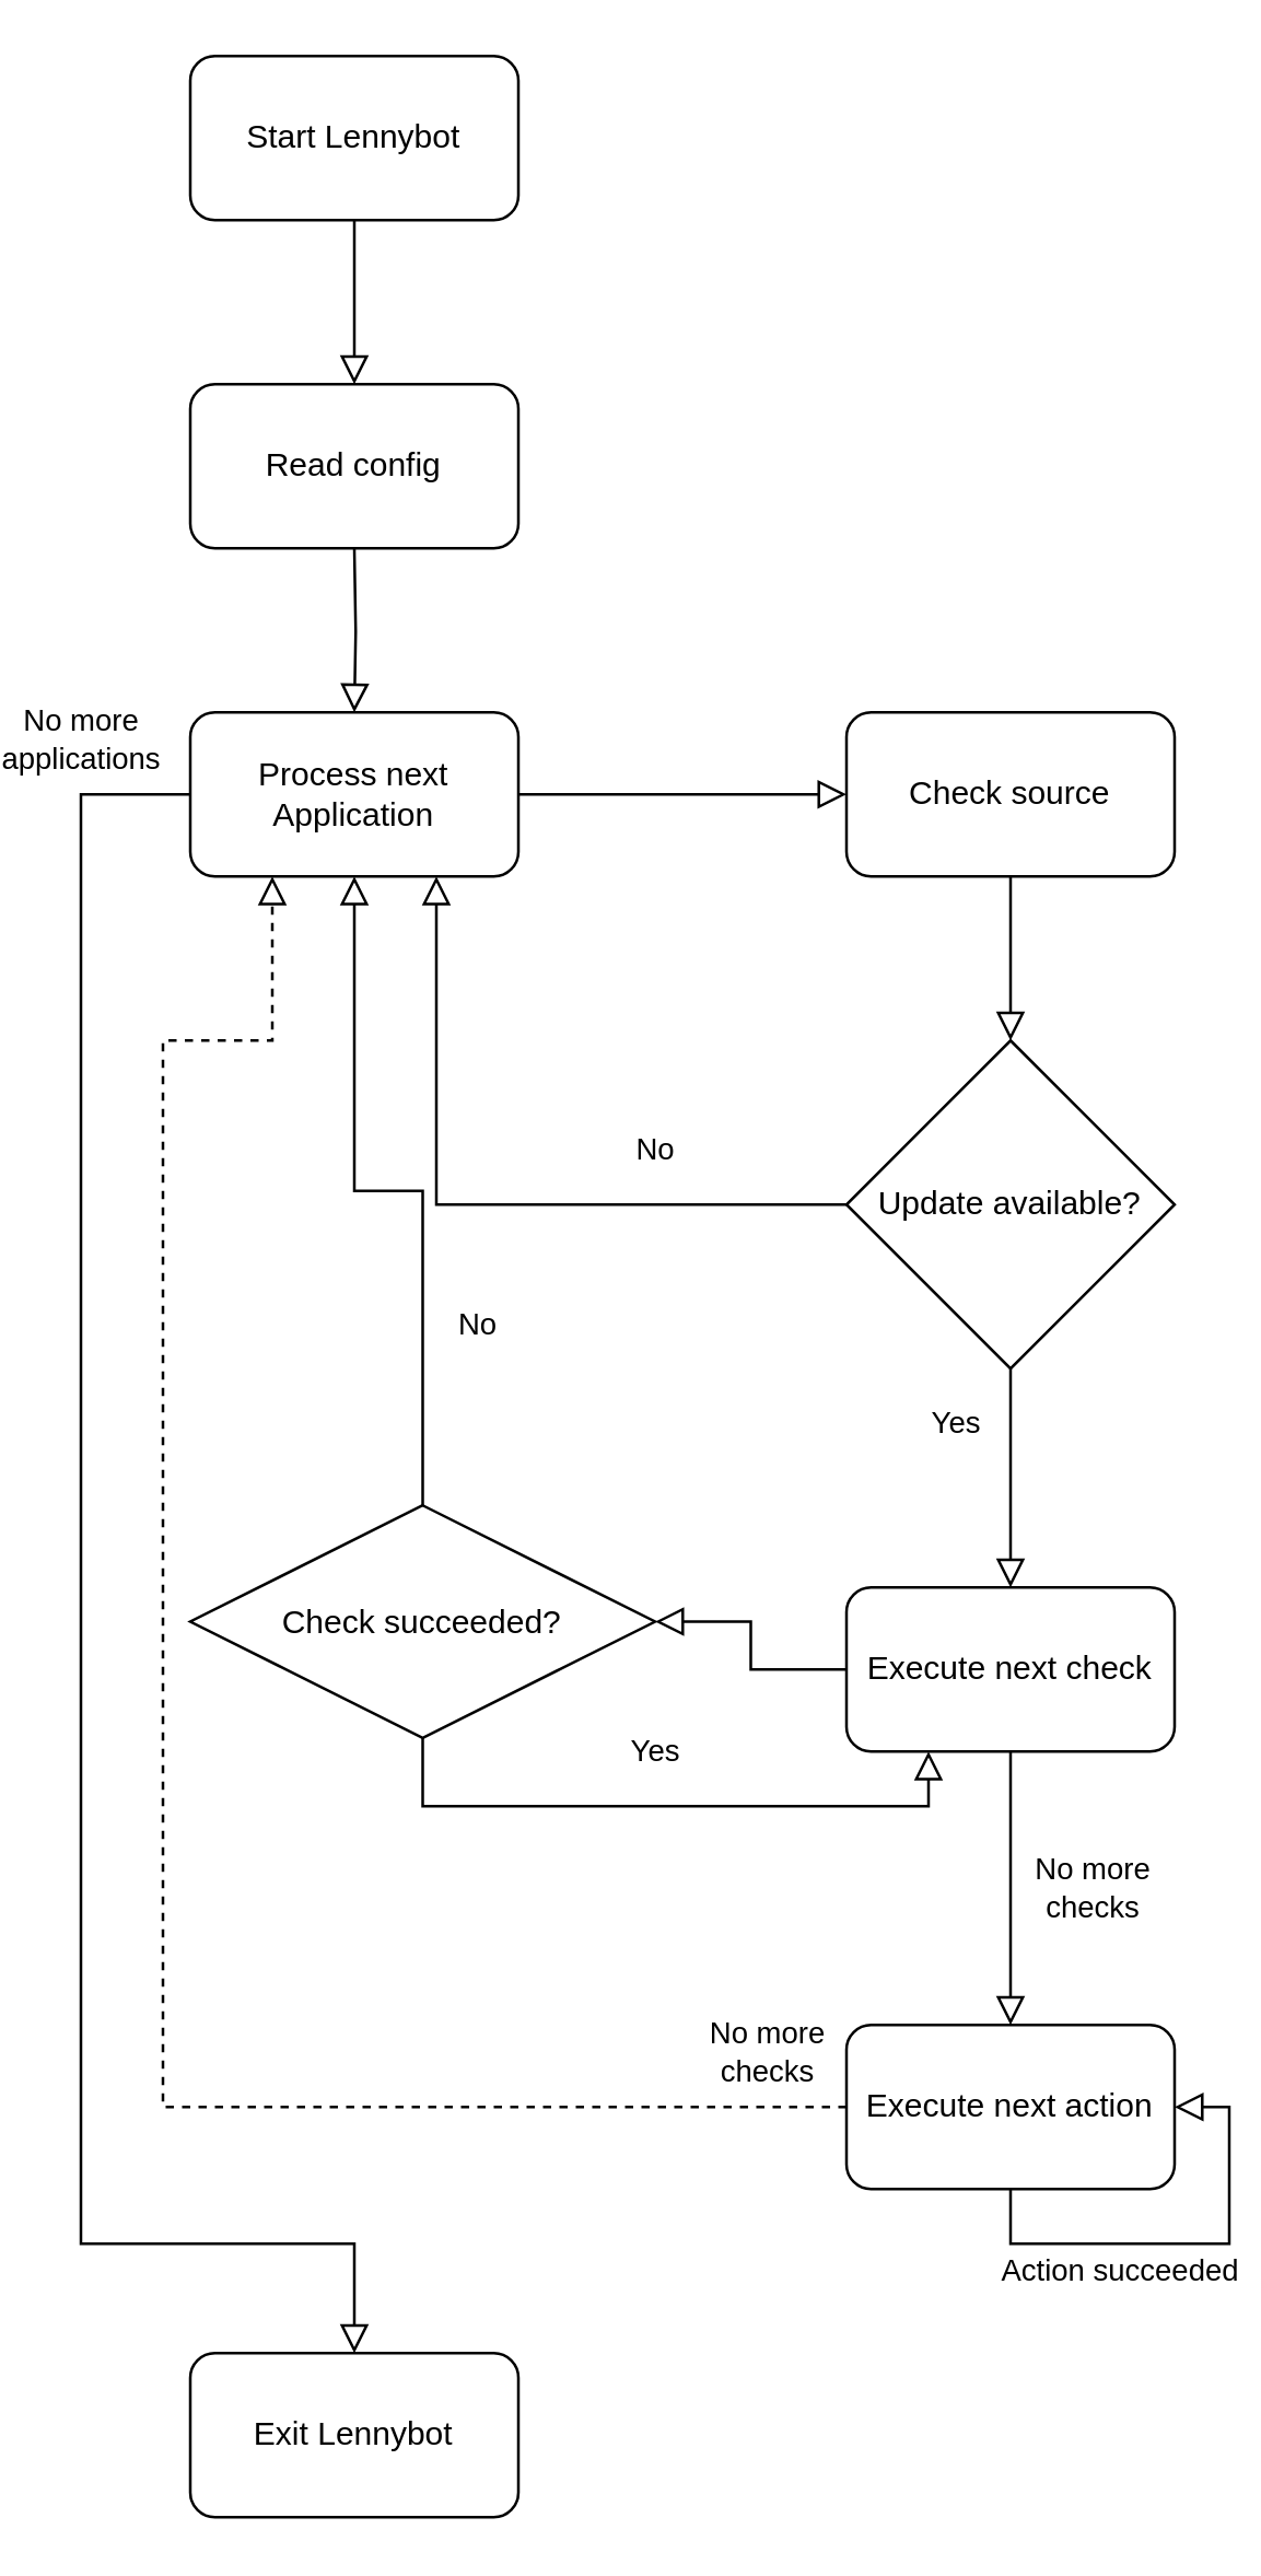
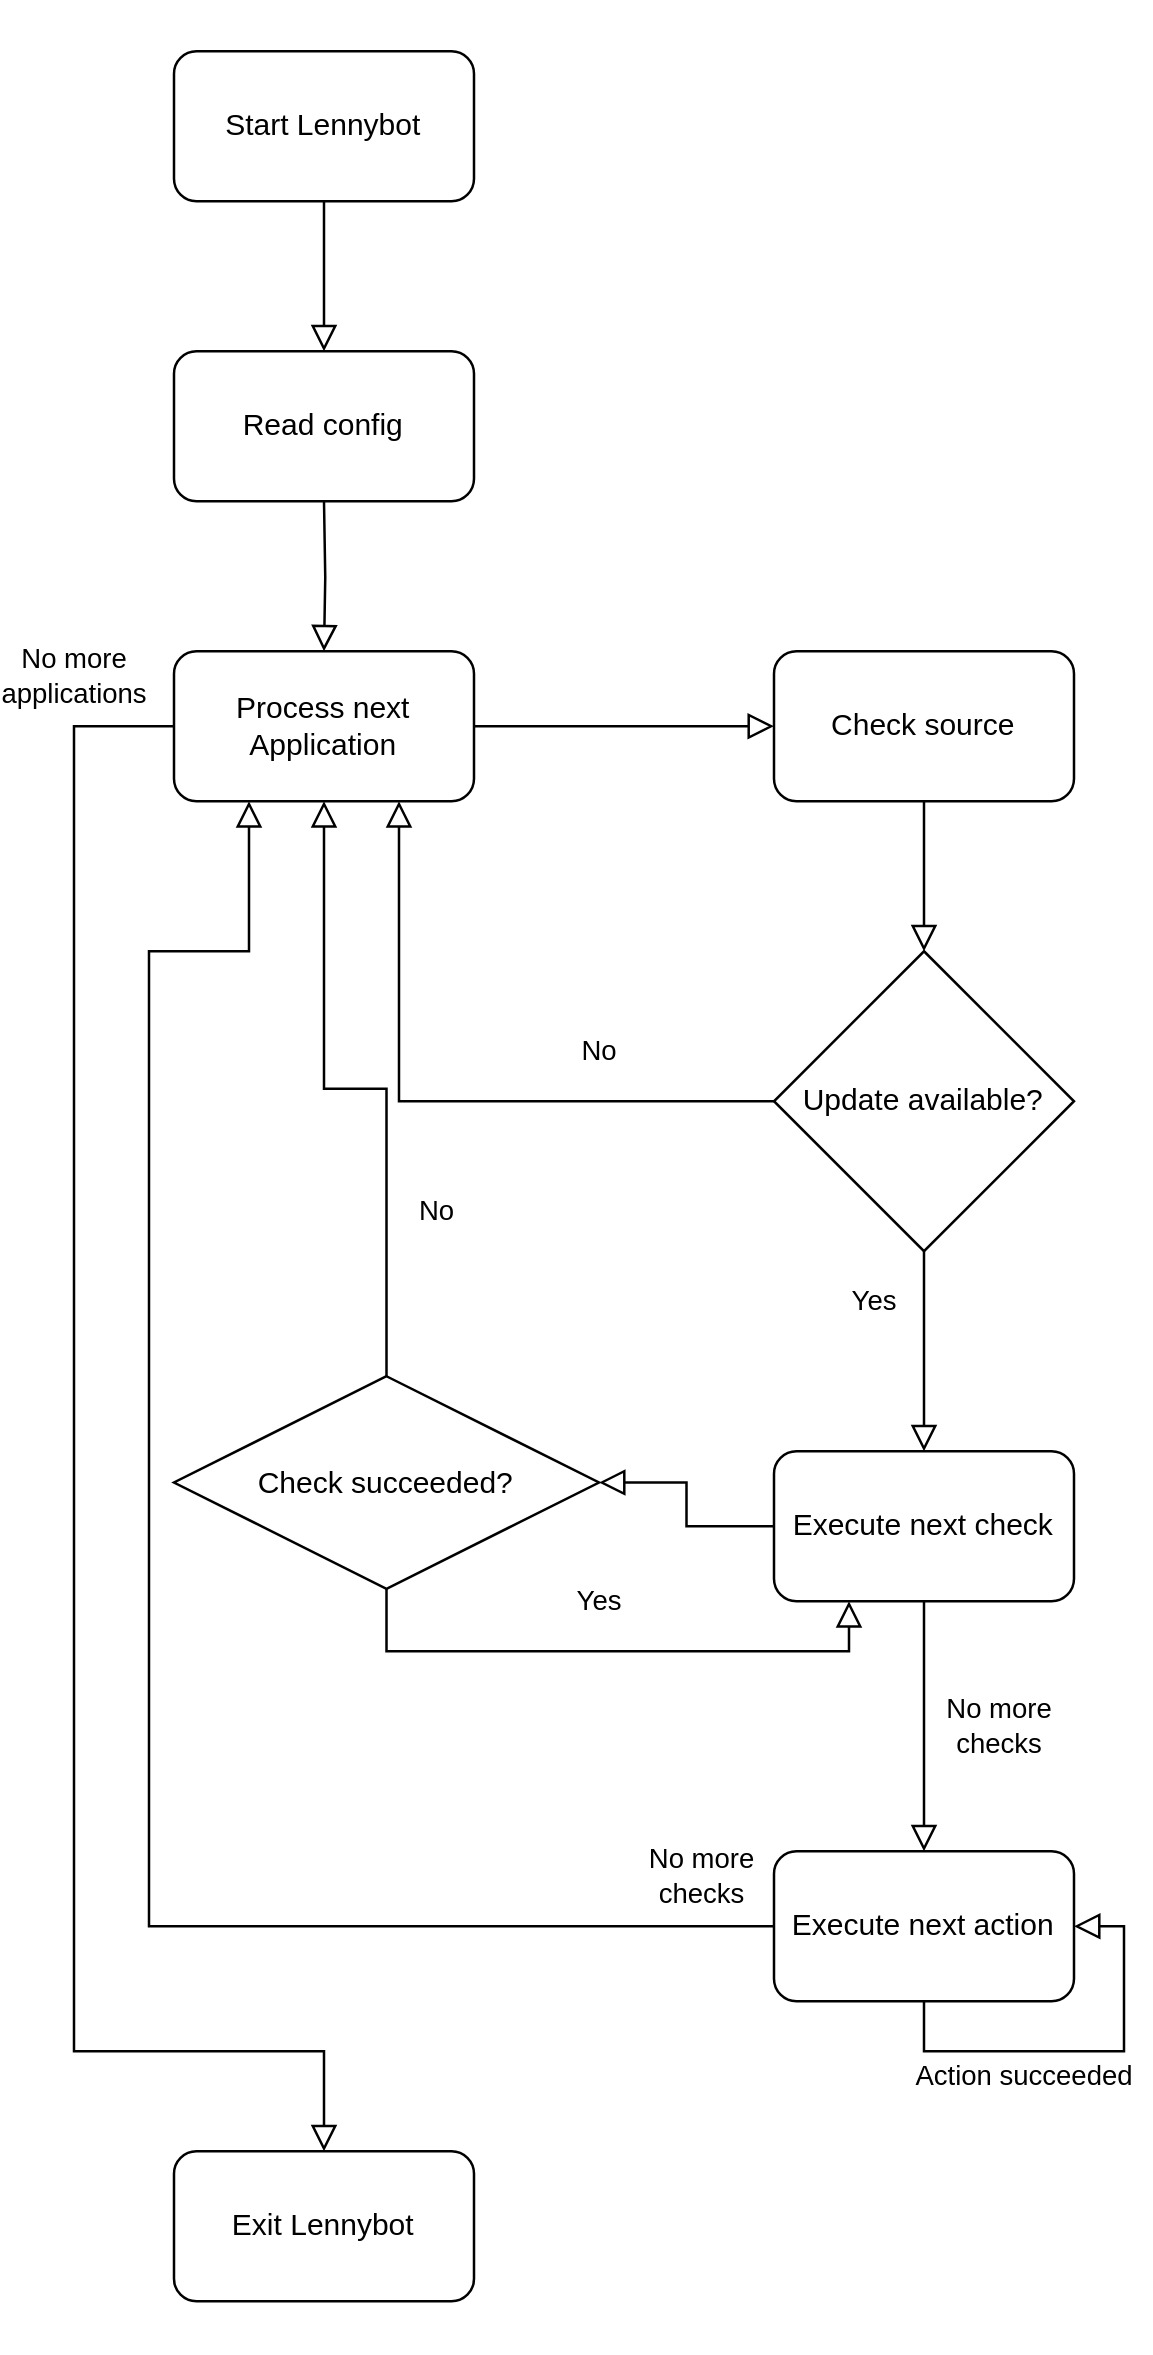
- <mxCell id="20" value="No more &lt;br&gt;checks" style="rounded=0;html=1;jettySize=auto;orthogonalLoop=1;fontSize=11;endArrow=block;endFill=0;endSize=8;strokeWidth=1;shadow=0;labelBackgroundColor=none;edgeStyle=orthogonalEdgeStyle;exitX=0;exitY=0.5;exitDx=0;exitDy=0;entryX=0.25;entryY=1;entryDx=0;entryDy=0;dashed=1;" edge="1" parent="1" source="18" target="4"><mxGeometry x="-0.921" y="-20" relative="1" as="geometry"><mxPoint as="offset" /><mxPoint x="370" y="650" as="sourcePoint" /><mxPoint x="70" y="350" as="targetPoint" /><Array as="points"><mxPoint x="50" y="770" /><mxPoint x="50" y="380" /><mxPoint x="90" y="380" /></Array></mxGeometry></mxCell>
+ <mxCell id="20" value="No more &lt;br&gt;checks" style="rounded=0;html=1;jettySize=auto;orthogonalLoop=1;fontSize=11;endArrow=block;endFill=0;endSize=8;strokeWidth=1;shadow=0;labelBackgroundColor=none;edgeStyle=orthogonalEdgeStyle;exitX=0;exitY=0.5;exitDx=0;exitDy=0;entryX=0.25;entryY=1;entryDx=0;entryDy=0;" edge="1" parent="1" source="18" target="4"><mxGeometry x="-0.921" y="-20" relative="1" as="geometry"><mxPoint as="offset" /><mxPoint x="370" y="650" as="sourcePoint" /><mxPoint x="70" y="350" as="targetPoint" /><Array as="points"><mxPoint x="50" y="770" /><mxPoint x="50" y="380" /><mxPoint x="90" y="380" /></Array></mxGeometry></mxCell>
